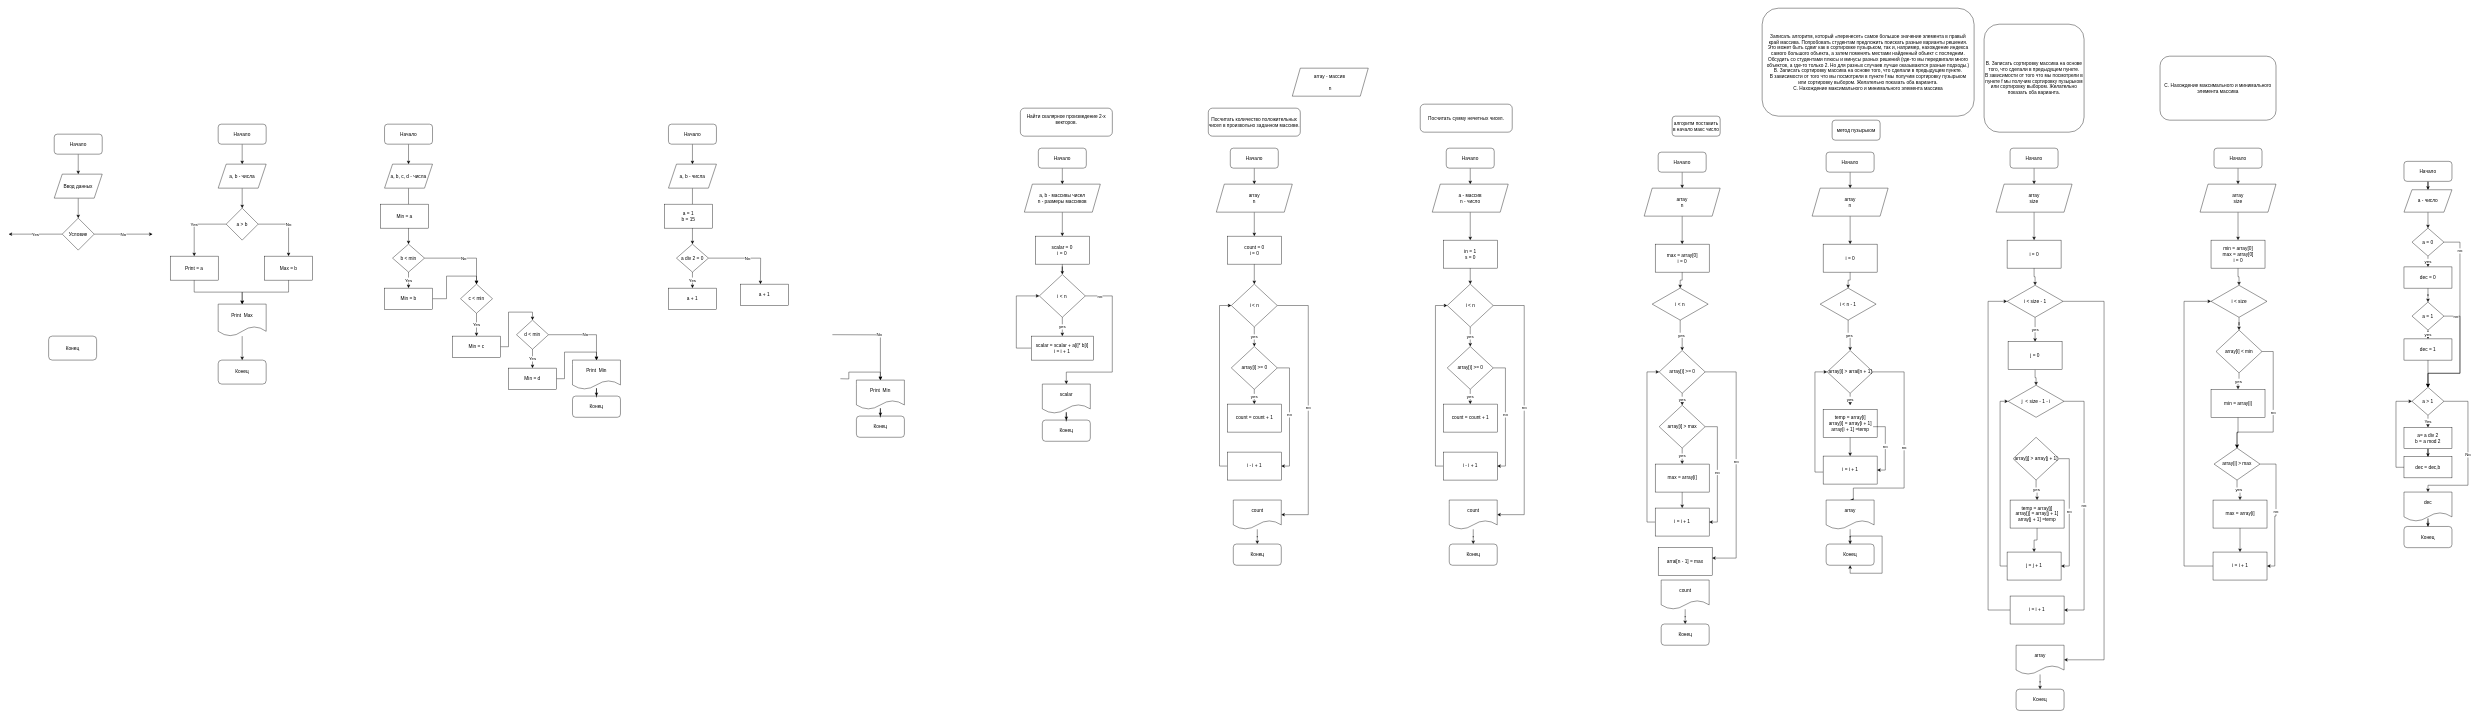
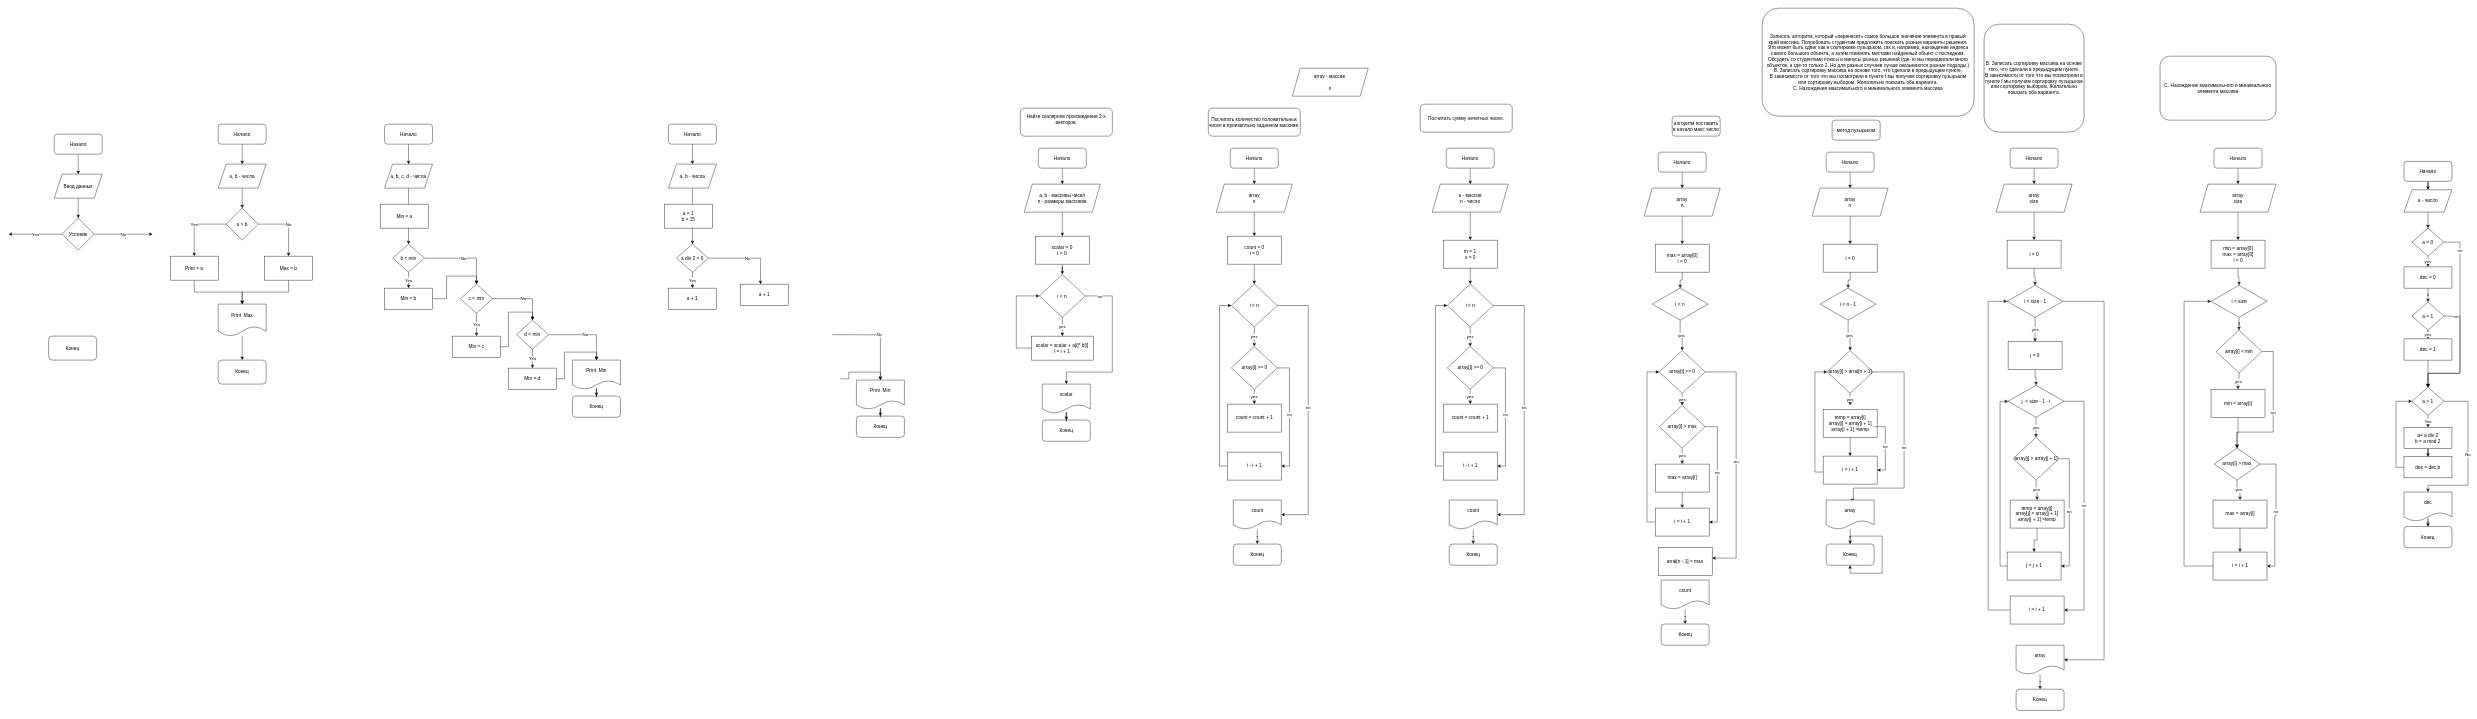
+ <mxCell id="38" value="No" style="edgeStyle=orthogonalEdgeStyle;rounded=0;orthogonalLoop=1;jettySize=auto;html=1;entryX=0.5;entryY=0;entryDx=0;entryDy=0;" parent="1" source="39" target="43" edge="1"><mxGeometry relative="1" as="geometry" /></mxCell>
+ <mxCell id="167" value="yes" style="edgeStyle=orthogonalEdgeStyle;rounded=0;orthogonalLoop=1;jettySize=auto;html=1;entryX=0.5;entryY=0;entryDx=0;entryDy=0;" parent="1" source="169" target="172" edge="1"><mxGeometry relative="1" as="geometry" /></mxCell>
